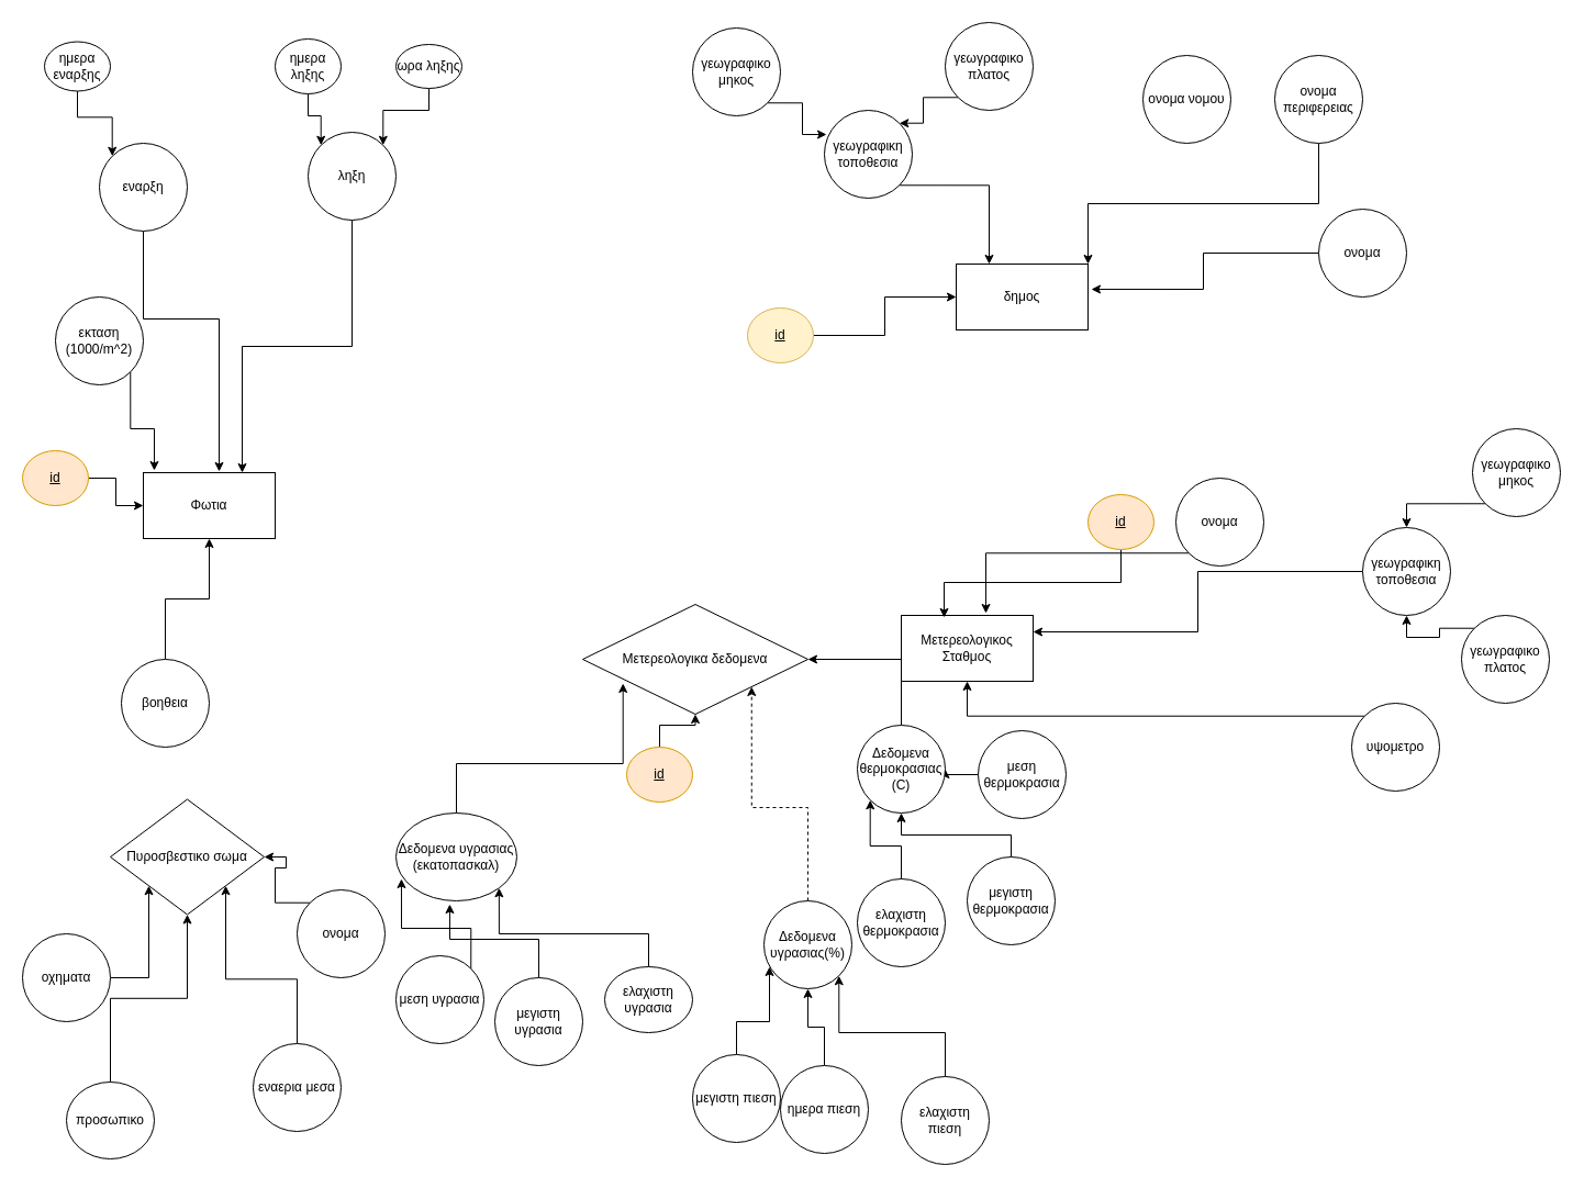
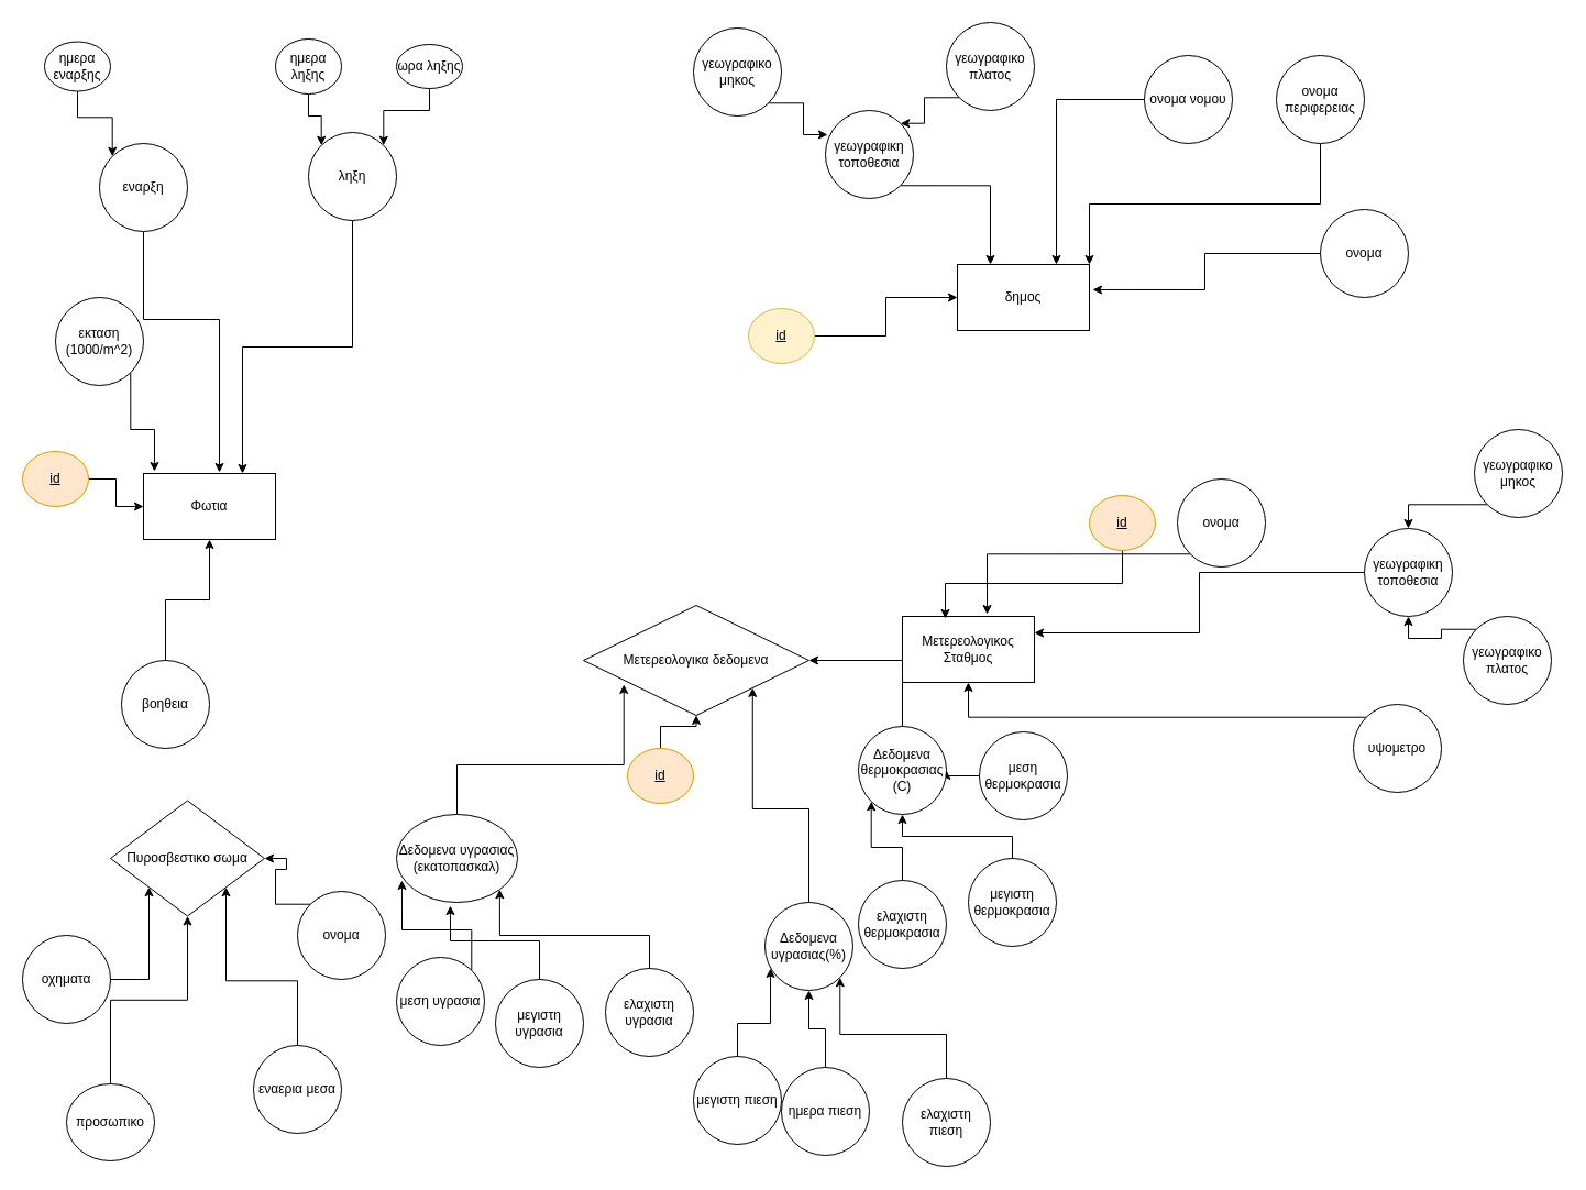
+ <mxCell id="24" style="edgeStyle=orthogonalEdgeStyle;rounded=0;orthogonalLoop=1;jettySize=auto;html=1;exitX=0;exitY=0.5;exitDx=0;exitDy=0;entryX=0.75;entryY=0;entryDx=0;entryDy=0;fontFamily=Helvetica;" edge="1" parent="1" source="25" target="19"><mxGeometry relative="1" as="geometry" /></mxCell>
- <mxCell id="76" style="edgeStyle=orthogonalEdgeStyle;rounded=0;orthogonalLoop=1;jettySize=auto;html=1;exitX=0.5;exitY=0;exitDx=0;exitDy=0;entryX=1;entryY=1;entryDx=0;entryDy=0;fontFamily=Helvetica;dashed=1;" edge="1" parent="1" source="77" target="73"><mxGeometry relative="1" as="geometry" /></mxCell>
+ <mxCell id="76" style="edgeStyle=orthogonalEdgeStyle;rounded=0;orthogonalLoop=1;jettySize=auto;html=1;exitX=0.5;exitY=0;exitDx=0;exitDy=0;entryX=1;entryY=1;entryDx=0;entryDy=0;fontFamily=Helvetica;" edge="1" parent="1" source="77" target="73"><mxGeometry relative="1" as="geometry" /></mxCell>
- <mxCell id="56" value="ελαχιστη υγρασια" style="ellipse;whiteSpace=wrap;html=1;fontFamily=Helvetica;" vertex="1" parent="1"><mxGeometry x="550" y="880" width="80" height="60" as="geometry" /></mxCell>
+ <mxCell id="56" value="ελαχιστη υγρασια" style="ellipse;whiteSpace=wrap;html=1;fontFamily=Helvetica;" vertex="1" parent="1"><mxGeometry x="550" y="880" width="80" height="80" as="geometry" /></mxCell>
